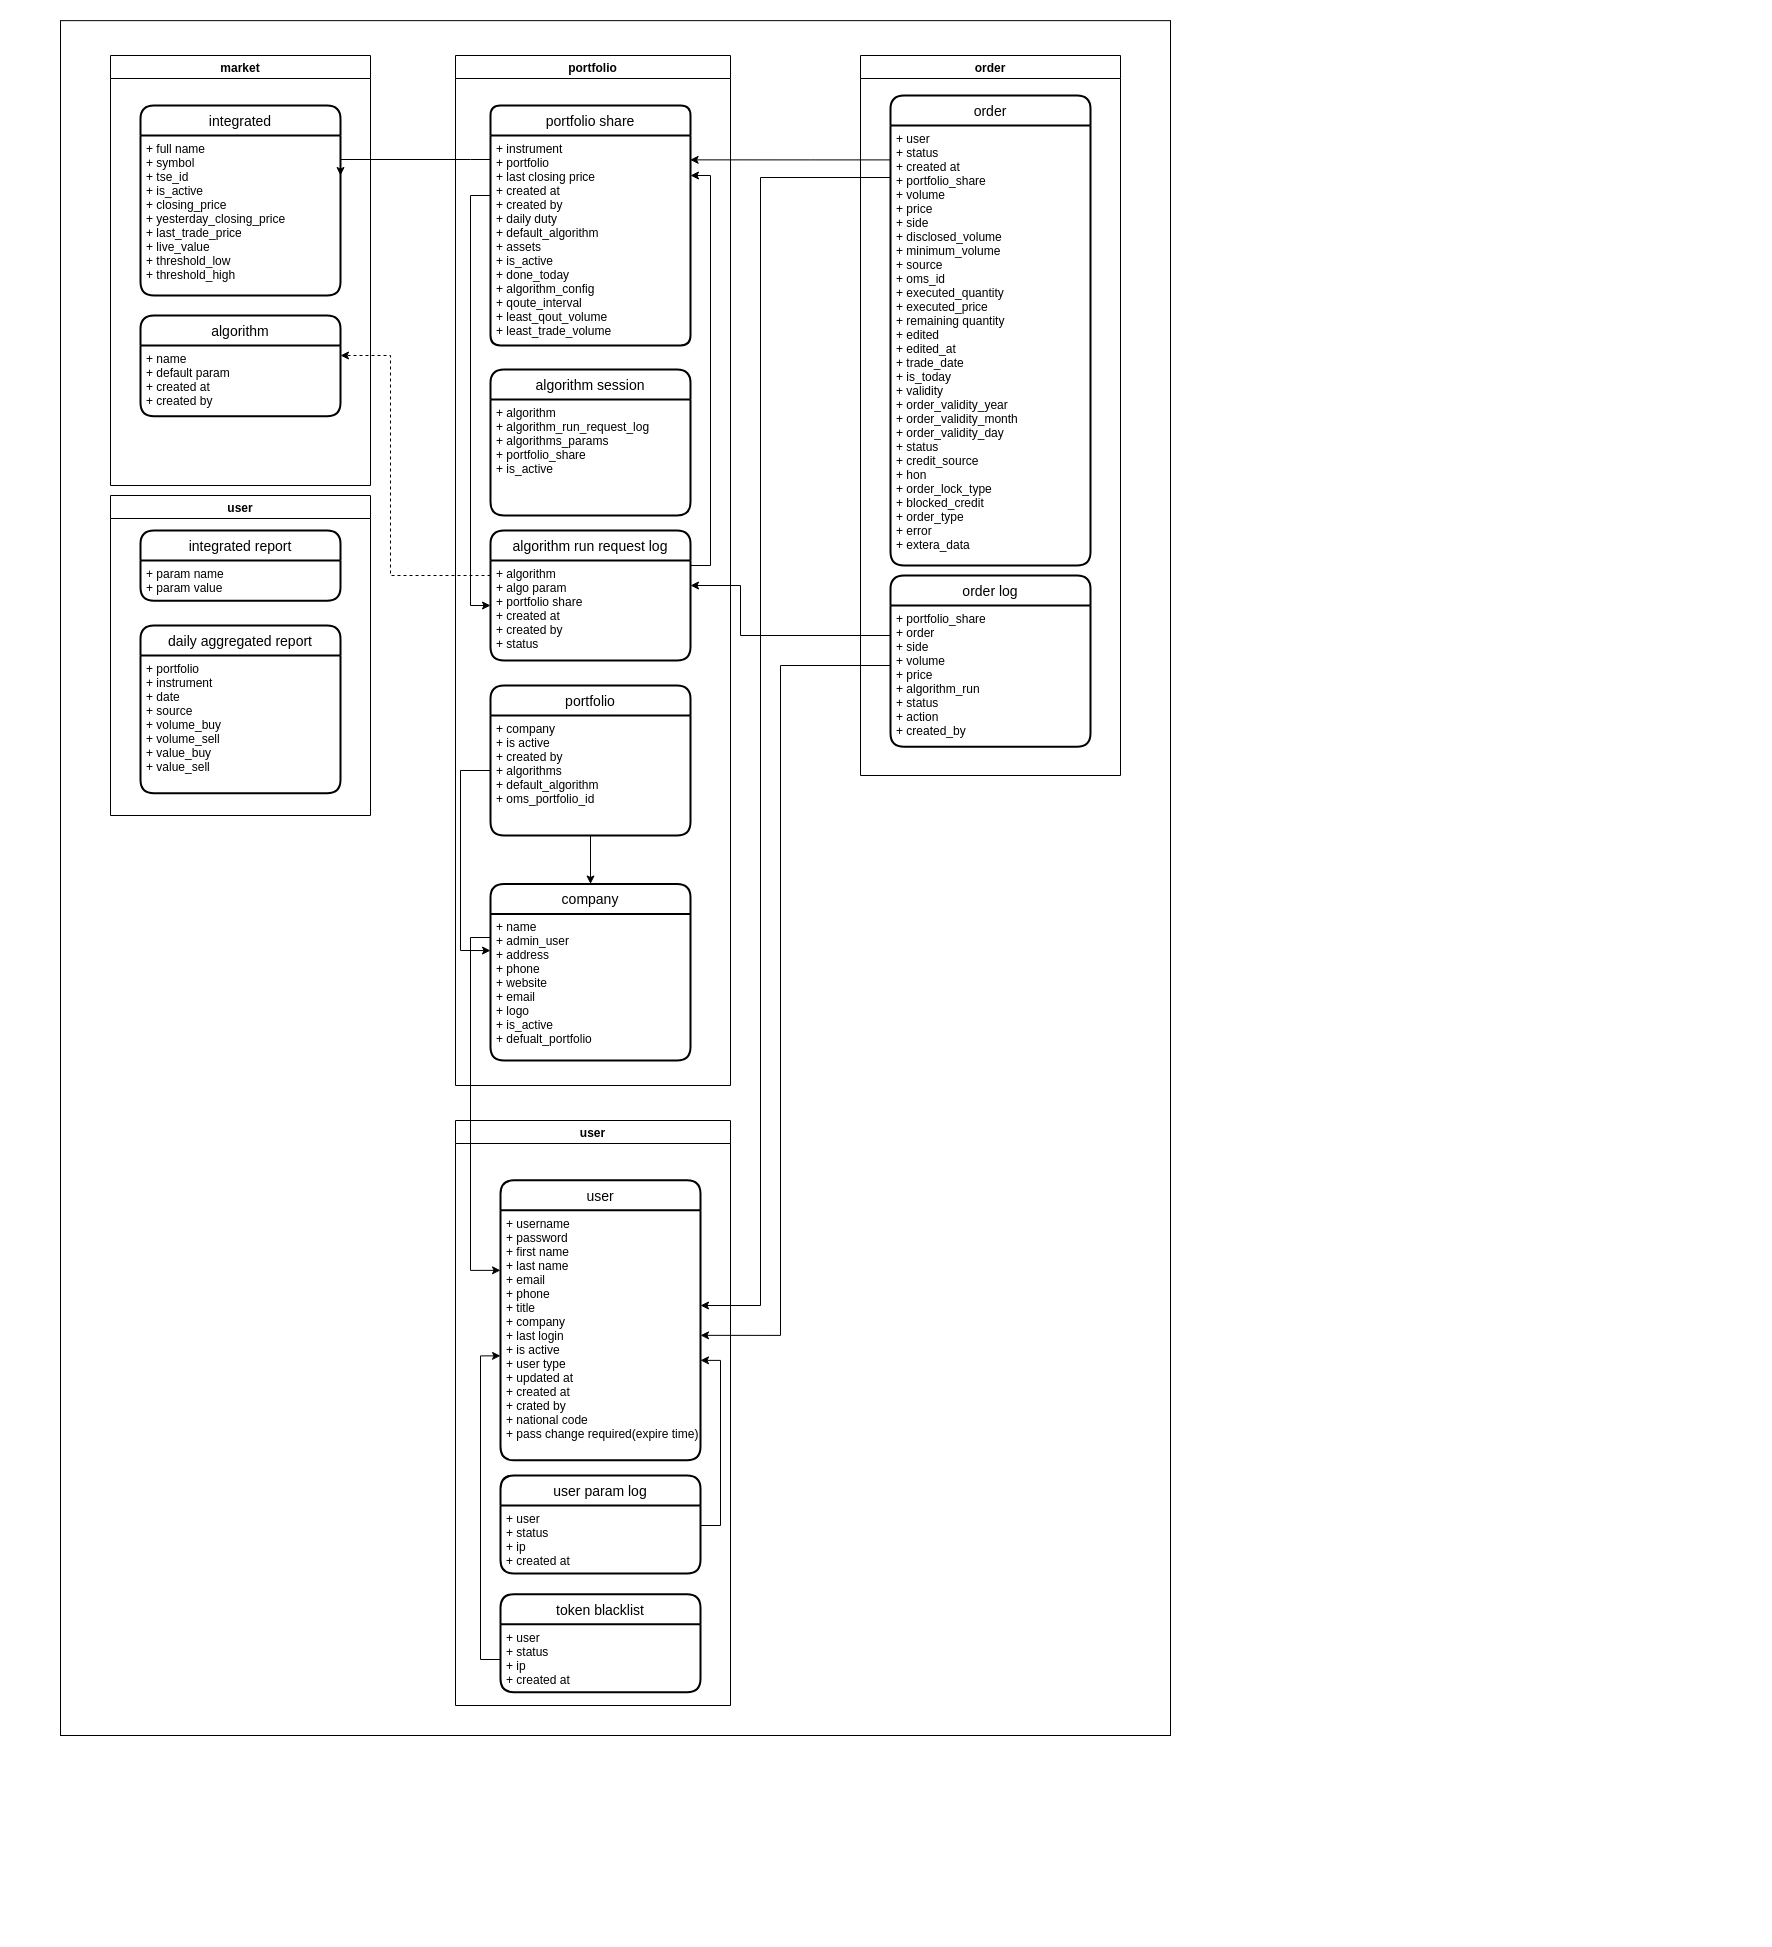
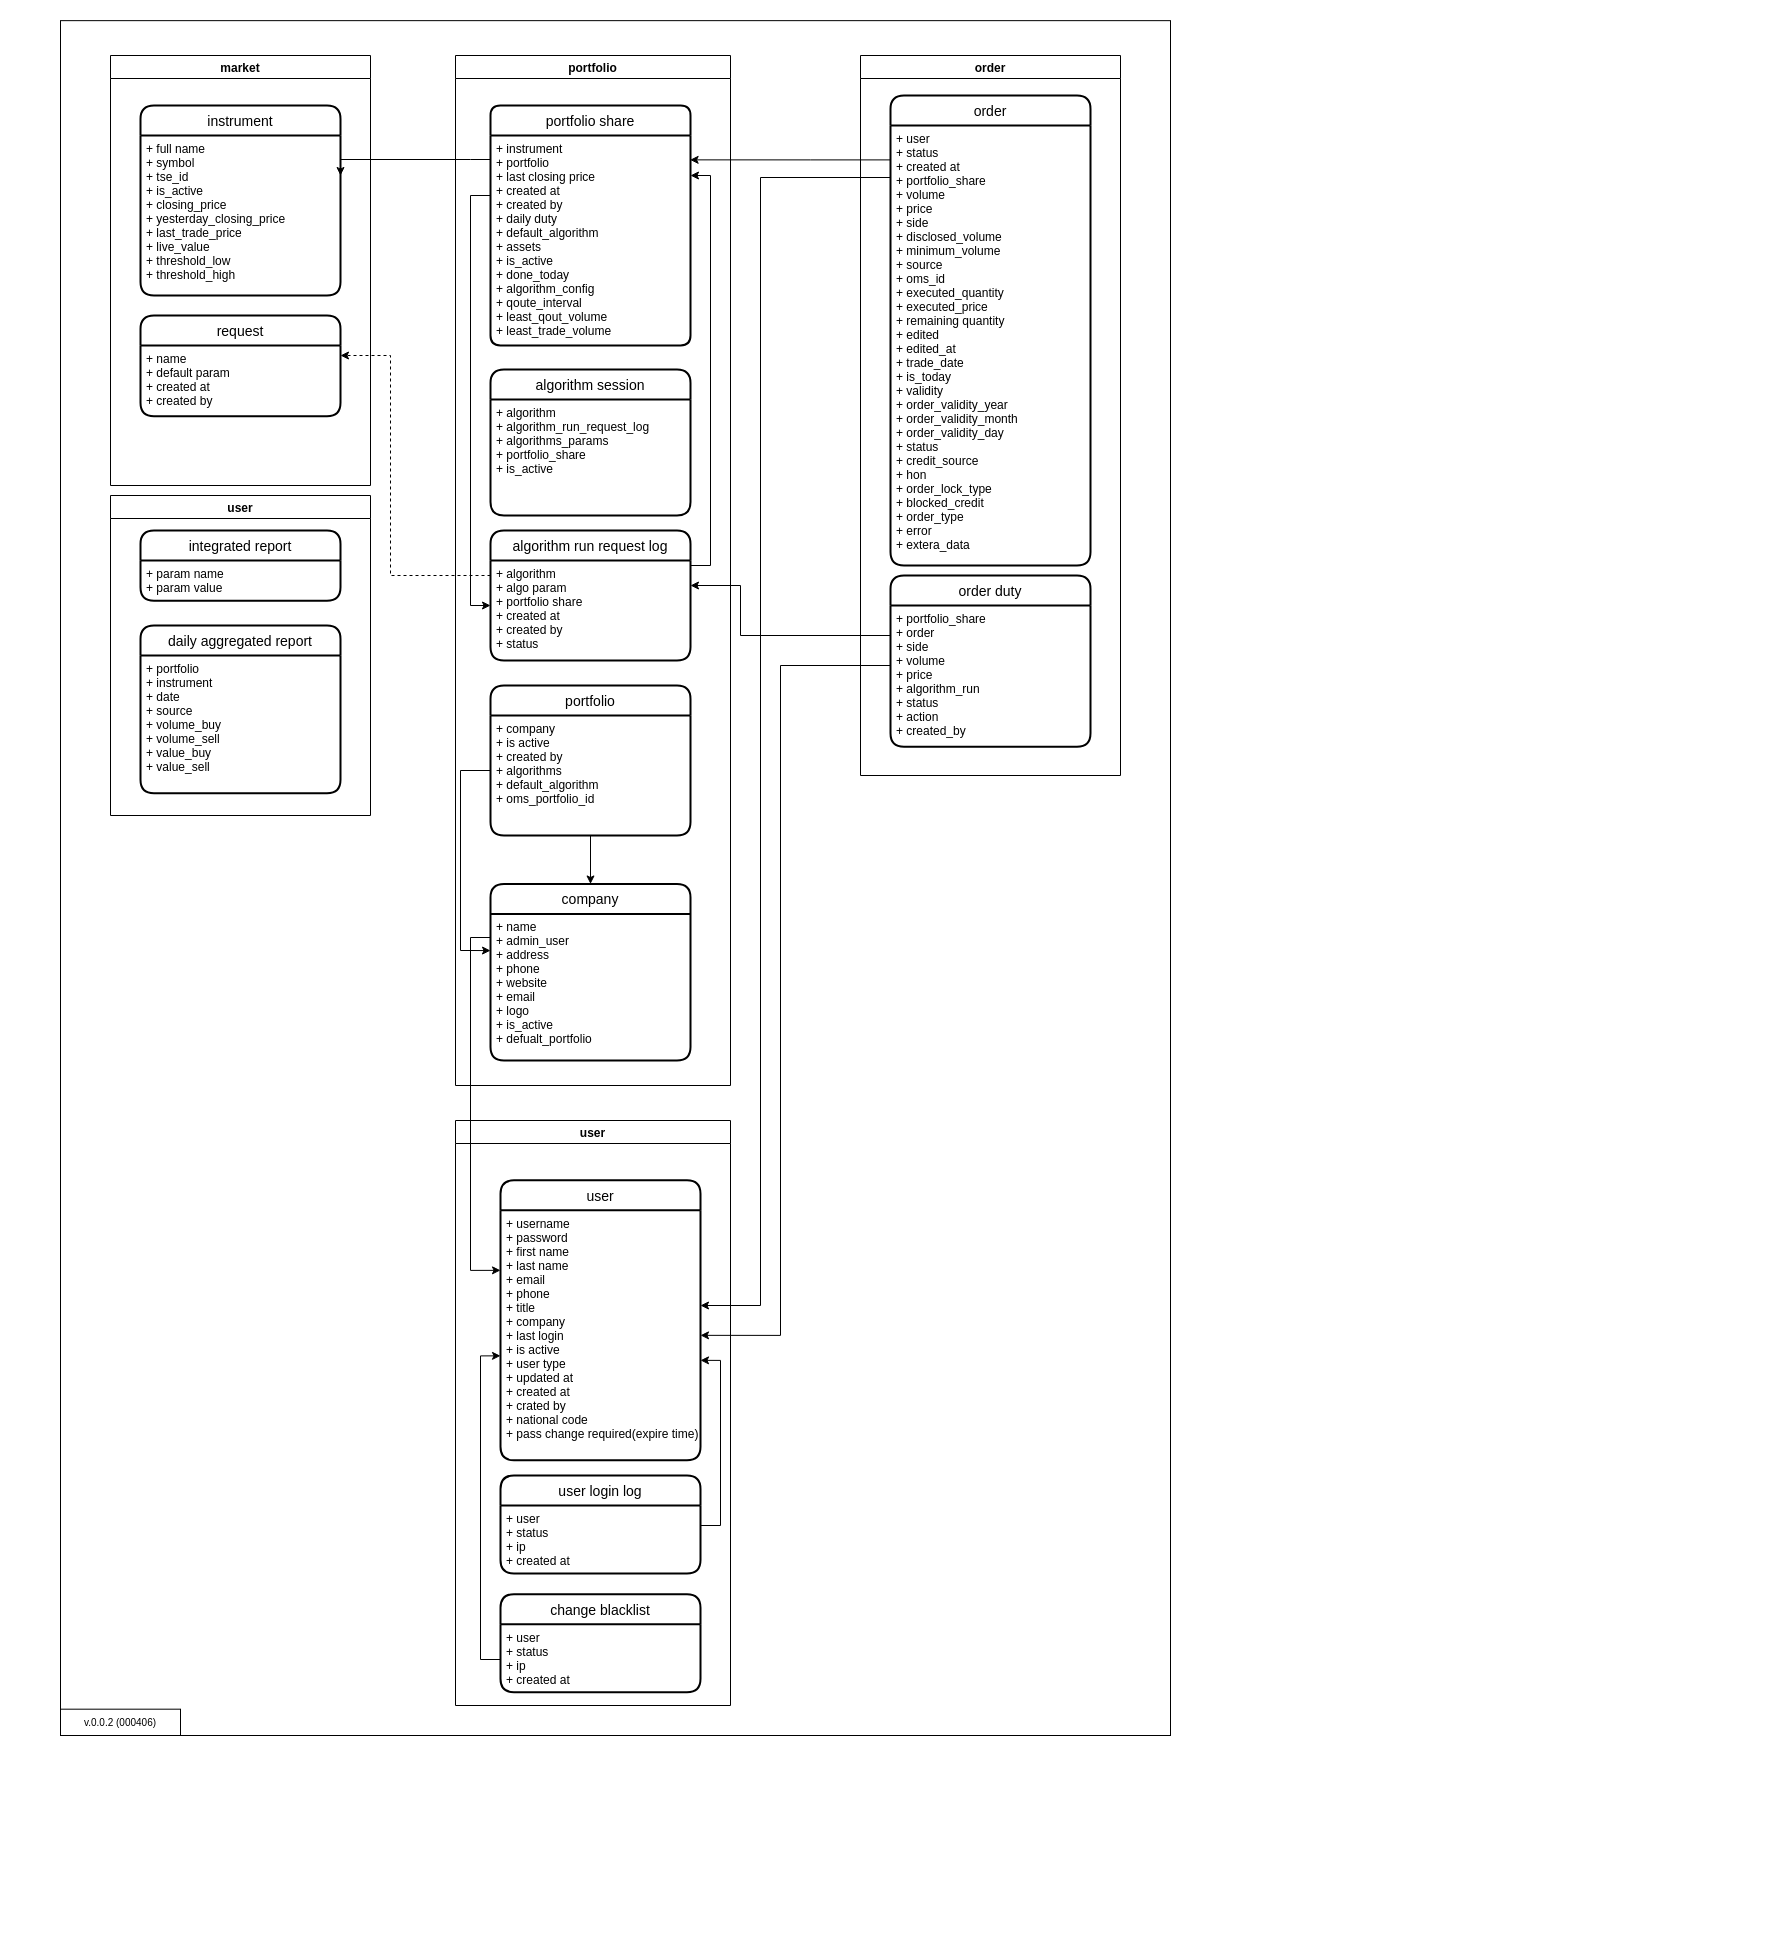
- <mxCell id="39" value="integrated" style="swimlane;childLayout=stackLayout;horizontal=1;startSize=30;horizontalStack=0;rounded=1;fontSize=14;fontStyle=0;strokeWidth=2;resizeParent=0;resizeLast=1;shadow=0;dashed=0;align=center;" vertex="1" parent="1"><mxGeometry x="140" y="105" width="200" height="190" as="geometry" /></mxCell>
+ <mxCell id="39" value="instrument" style="swimlane;childLayout=stackLayout;horizontal=1;startSize=30;horizontalStack=0;rounded=1;fontSize=14;fontStyle=0;strokeWidth=2;resizeParent=0;resizeLast=1;shadow=0;dashed=0;align=center;" vertex="1" parent="1"><mxGeometry x="140" y="105" width="200" height="190" as="geometry" /></mxCell>
- <mxCell id="33" value="algorithm" style="swimlane;childLayout=stackLayout;horizontal=1;startSize=30;horizontalStack=0;rounded=1;fontSize=14;fontStyle=0;strokeWidth=2;resizeParent=0;resizeLast=1;shadow=0;dashed=0;align=center;" vertex="1" parent="2"><mxGeometry x="120" y="-200" width="200" height="100.67" as="geometry" /></mxCell>
+ <mxCell id="33" value="request" style="swimlane;childLayout=stackLayout;horizontal=1;startSize=30;horizontalStack=0;rounded=1;fontSize=14;fontStyle=0;strokeWidth=2;resizeParent=0;resizeLast=1;shadow=0;dashed=0;align=center;" vertex="1" parent="2"><mxGeometry x="120" y="-200" width="200" height="100.67" as="geometry" /></mxCell>
- <mxCell id="10" value="order log" style="swimlane;childLayout=stackLayout;horizontal=1;startSize=30;horizontalStack=0;rounded=1;fontSize=14;fontStyle=0;strokeWidth=2;resizeParent=0;resizeLast=1;shadow=0;dashed=0;align=center;" vertex="1" parent="2"><mxGeometry x="870" y="60" width="200" height="171.15" as="geometry" /></mxCell>
+ <mxCell id="10" value="order duty" style="swimlane;childLayout=stackLayout;horizontal=1;startSize=30;horizontalStack=0;rounded=1;fontSize=14;fontStyle=0;strokeWidth=2;resizeParent=0;resizeLast=1;shadow=0;dashed=0;align=center;" vertex="1" parent="2"><mxGeometry x="870" y="60" width="200" height="171.15" as="geometry" /></mxCell>
- <mxCell id="25" value="user param log" style="swimlane;childLayout=stackLayout;horizontal=1;startSize=30;horizontalStack=0;rounded=1;fontSize=14;fontStyle=0;strokeWidth=2;resizeParent=0;resizeLast=1;shadow=0;dashed=0;align=center;" vertex="1" parent="2"><mxGeometry x="480" y="960" width="200" height="98.03" as="geometry" /></mxCell>
+ <mxCell id="25" value="user login log" style="swimlane;childLayout=stackLayout;horizontal=1;startSize=30;horizontalStack=0;rounded=1;fontSize=14;fontStyle=0;strokeWidth=2;resizeParent=0;resizeLast=1;shadow=0;dashed=0;align=center;" vertex="1" parent="2"><mxGeometry x="480" y="960" width="200" height="98.03" as="geometry" /></mxCell>
- <mxCell id="27" value="token blacklist" style="swimlane;childLayout=stackLayout;horizontal=1;startSize=30;horizontalStack=0;rounded=1;fontSize=14;fontStyle=0;strokeWidth=2;resizeParent=0;resizeLast=1;shadow=0;dashed=0;align=center;" vertex="1" parent="2"><mxGeometry x="480" y="1078.68" width="200" height="98.03" as="geometry" /></mxCell>
+ <mxCell id="27" value="change blacklist" style="swimlane;childLayout=stackLayout;horizontal=1;startSize=30;horizontalStack=0;rounded=1;fontSize=14;fontStyle=0;strokeWidth=2;resizeParent=0;resizeLast=1;shadow=0;dashed=0;align=center;" vertex="1" parent="2"><mxGeometry x="480" y="1078.68" width="200" height="98.03" as="geometry" /></mxCell>
+ <mxCell id="4" value="&lt;font style=&quot;font-size: 10px;&quot;&gt;v.0.0.2 (000406)&lt;/font&gt;" style="rounded=0;whiteSpace=wrap;html=1;fontSize=8;" vertex="1" parent="2"><mxGeometry x="40" y="1193.684" width="120" height="26.316" as="geometry" /></mxCell>
